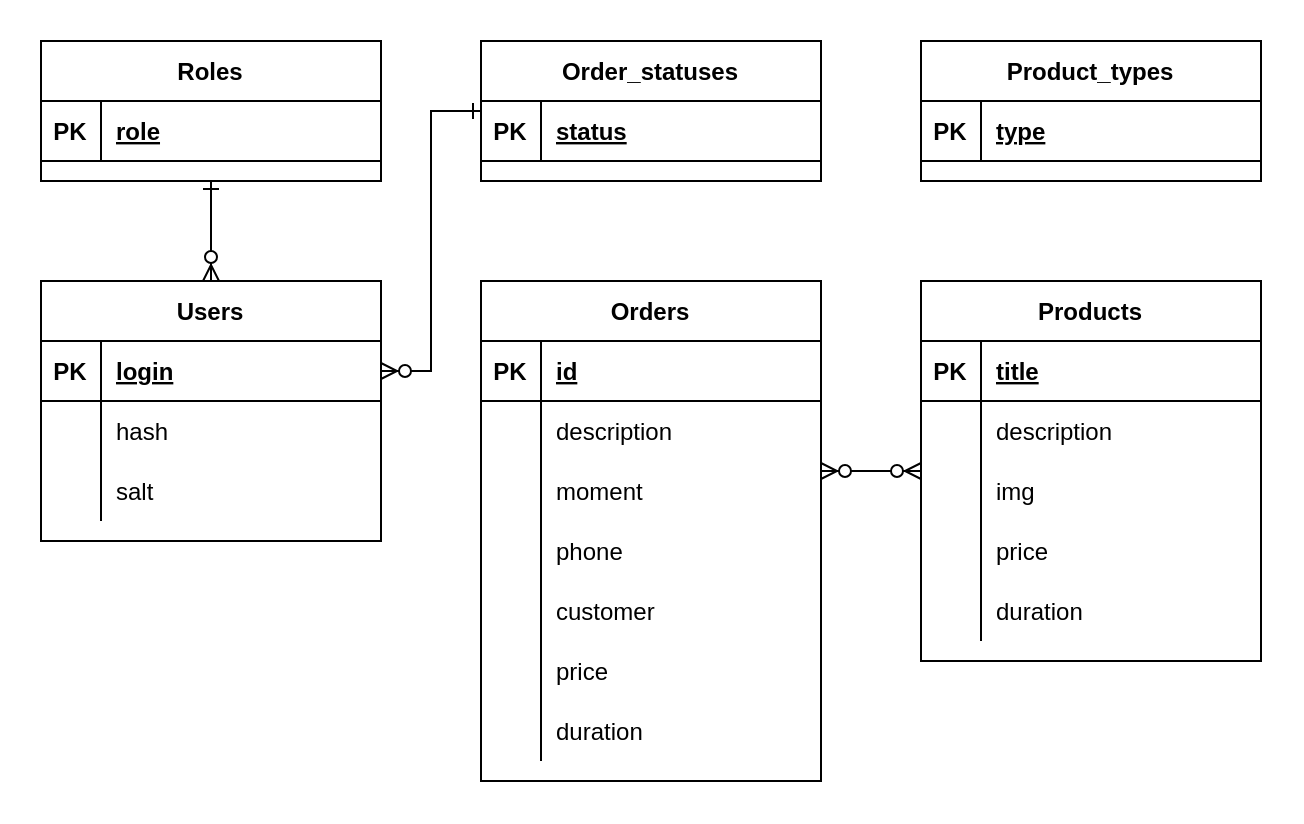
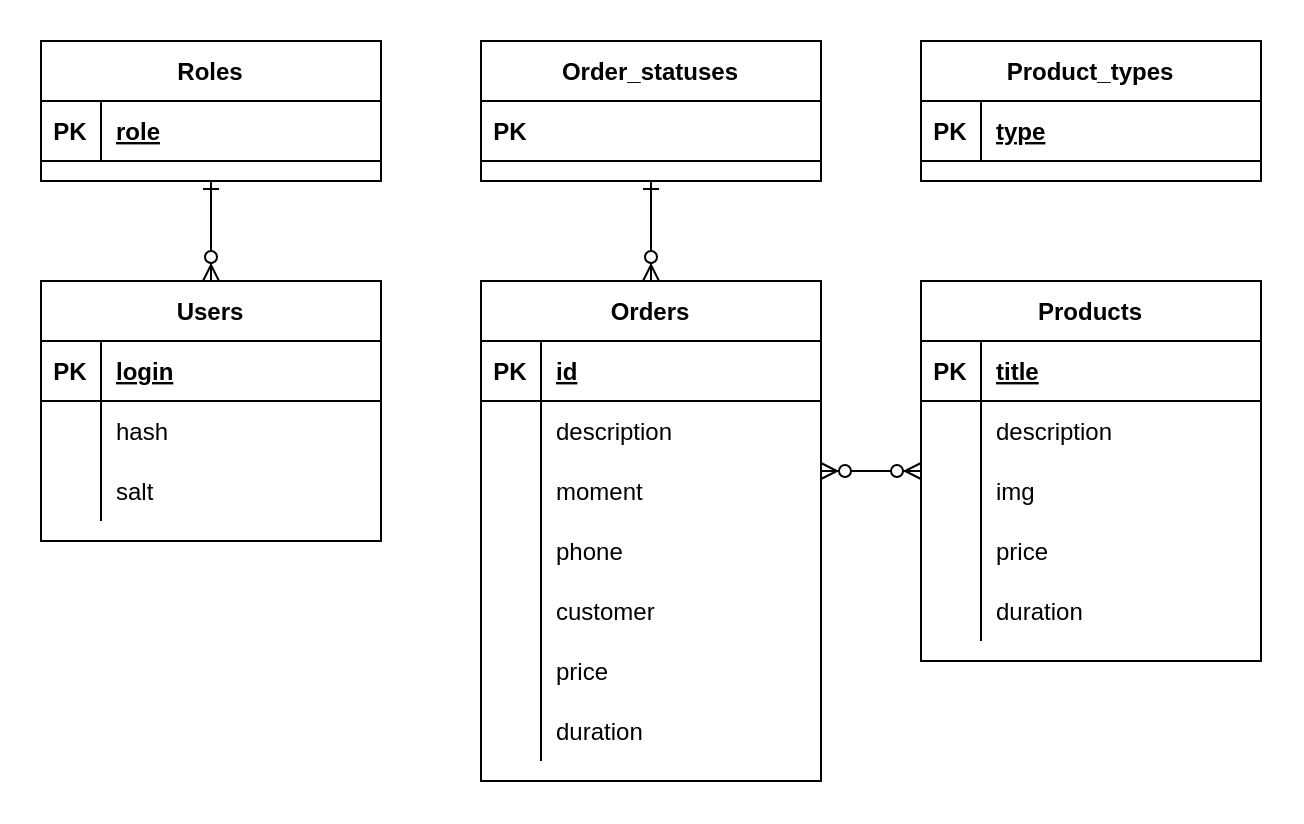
- <mxCell id="62" value="status" style="shape=partialRectangle;overflow=hidden;connectable=0;fillColor=none;top=0;left=0;bottom=0;right=0;align=left;spacingLeft=6;fontStyle=5;" parent="60" vertex="1"><mxGeometry x="30" width="140" height="30" as="geometry" /></mxCell>
- <mxCell id="63" value="" style="edgeStyle=elbowEdgeStyle;endArrow=ERzeroToMany;startArrow=ERone;endFill=1;startFill=0;rounded=0;" parent="1" source="59" target="9" edge="1"><mxGeometry width="100" height="100" relative="1" as="geometry"><mxPoint x="515" y="190" as="sourcePoint" /><mxPoint x="515" y="230" as="targetPoint" /></mxGeometry></mxCell>
+ <mxCell id="63" value="" style="edgeStyle=elbowEdgeStyle;endArrow=ERzeroToMany;startArrow=ERone;endFill=1;startFill=0;rounded=0;" parent="1" source="59" target="17" edge="1"><mxGeometry width="100" height="100" relative="1" as="geometry"><mxPoint x="515" y="190" as="sourcePoint" /><mxPoint x="515" y="230" as="targetPoint" /></mxGeometry></mxCell>
